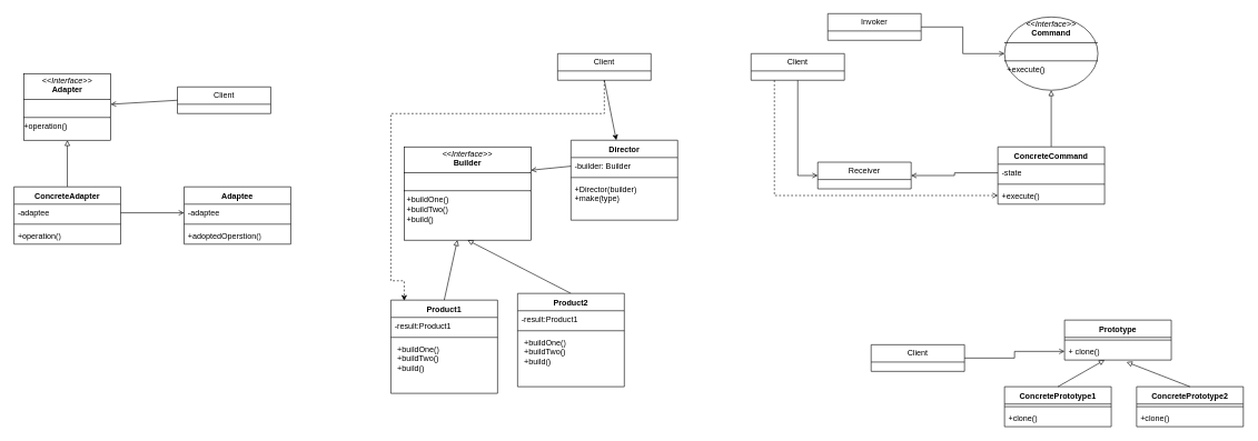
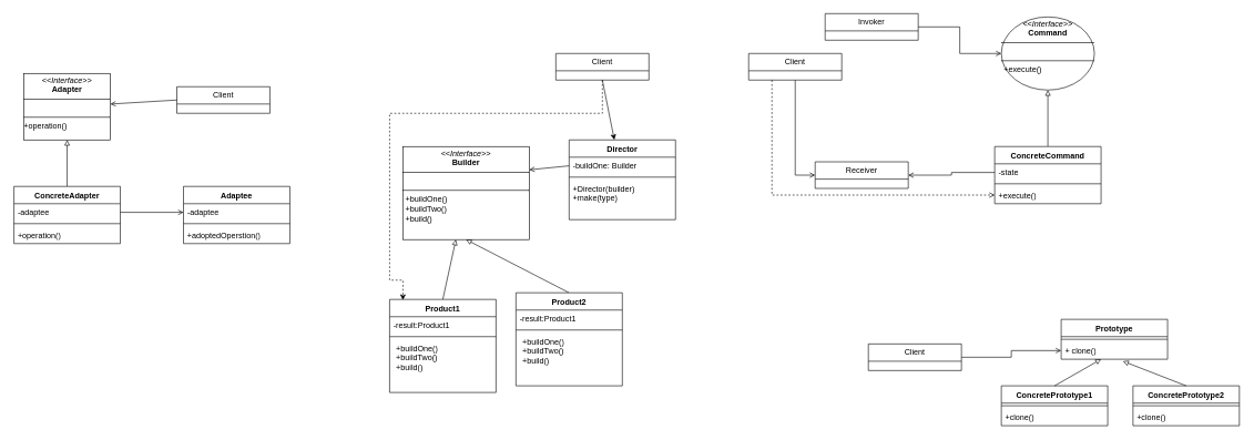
- <mxCell id="18" value="-builder: Builder" style="text;strokeColor=none;fillColor=none;align=left;verticalAlign=top;spacingLeft=4;spacingRight=4;overflow=hidden;rotatable=0;points=[[0,0.5],[1,0.5]];portConstraint=eastwest;whiteSpace=wrap;html=1;" vertex="1" parent="17"><mxGeometry y="26" width="160" height="26" as="geometry" /></mxCell>
+ <mxCell id="18" value="-buildOne: Builder" style="text;strokeColor=none;fillColor=none;align=left;verticalAlign=top;spacingLeft=4;spacingRight=4;overflow=hidden;rotatable=0;points=[[0,0.5],[1,0.5]];portConstraint=eastwest;whiteSpace=wrap;html=1;" vertex="1" parent="17"><mxGeometry y="26" width="160" height="26" as="geometry" /></mxCell>
